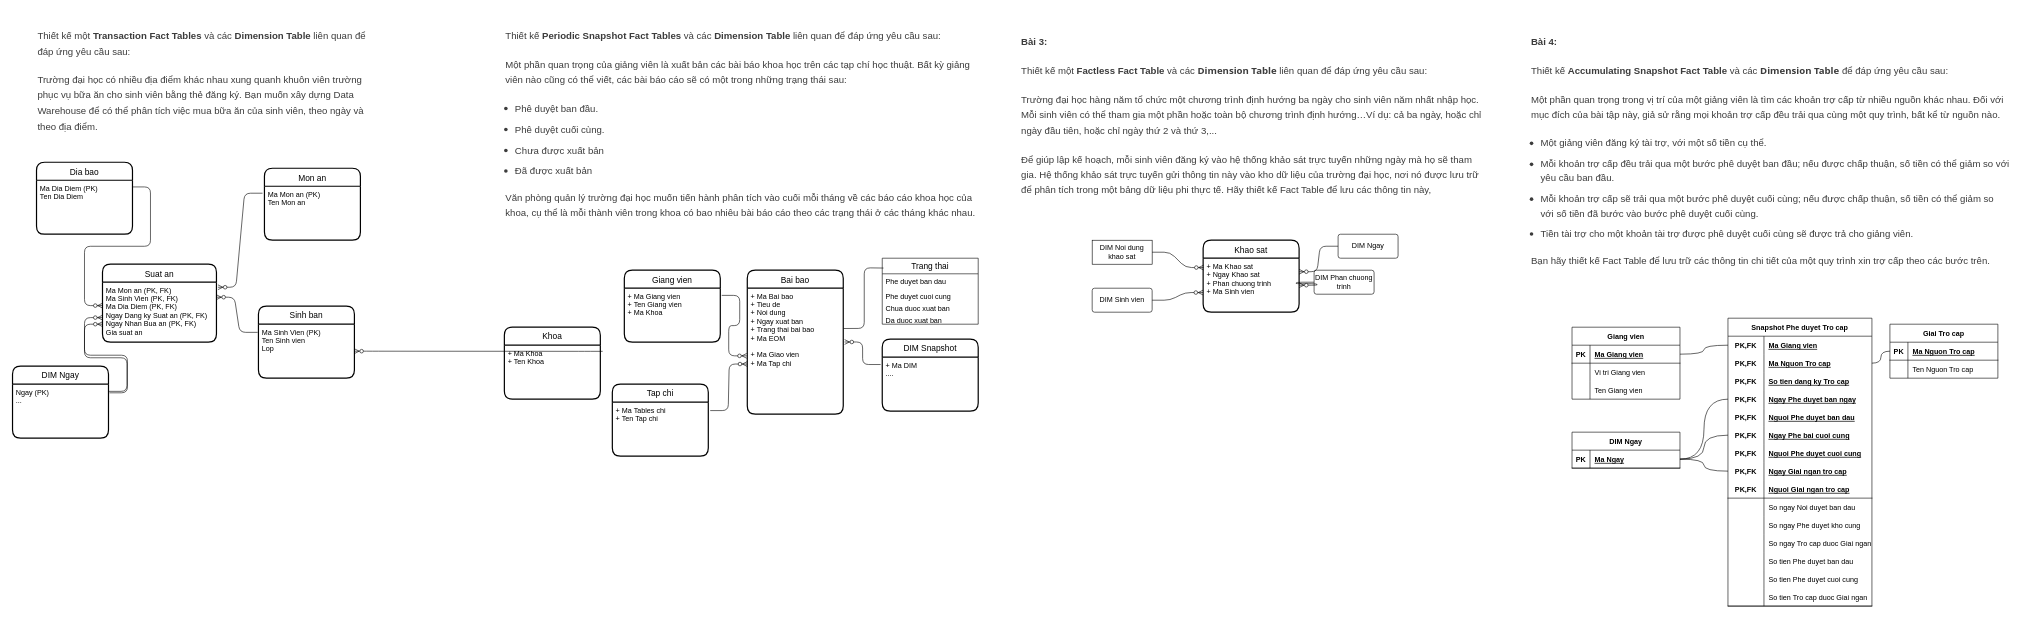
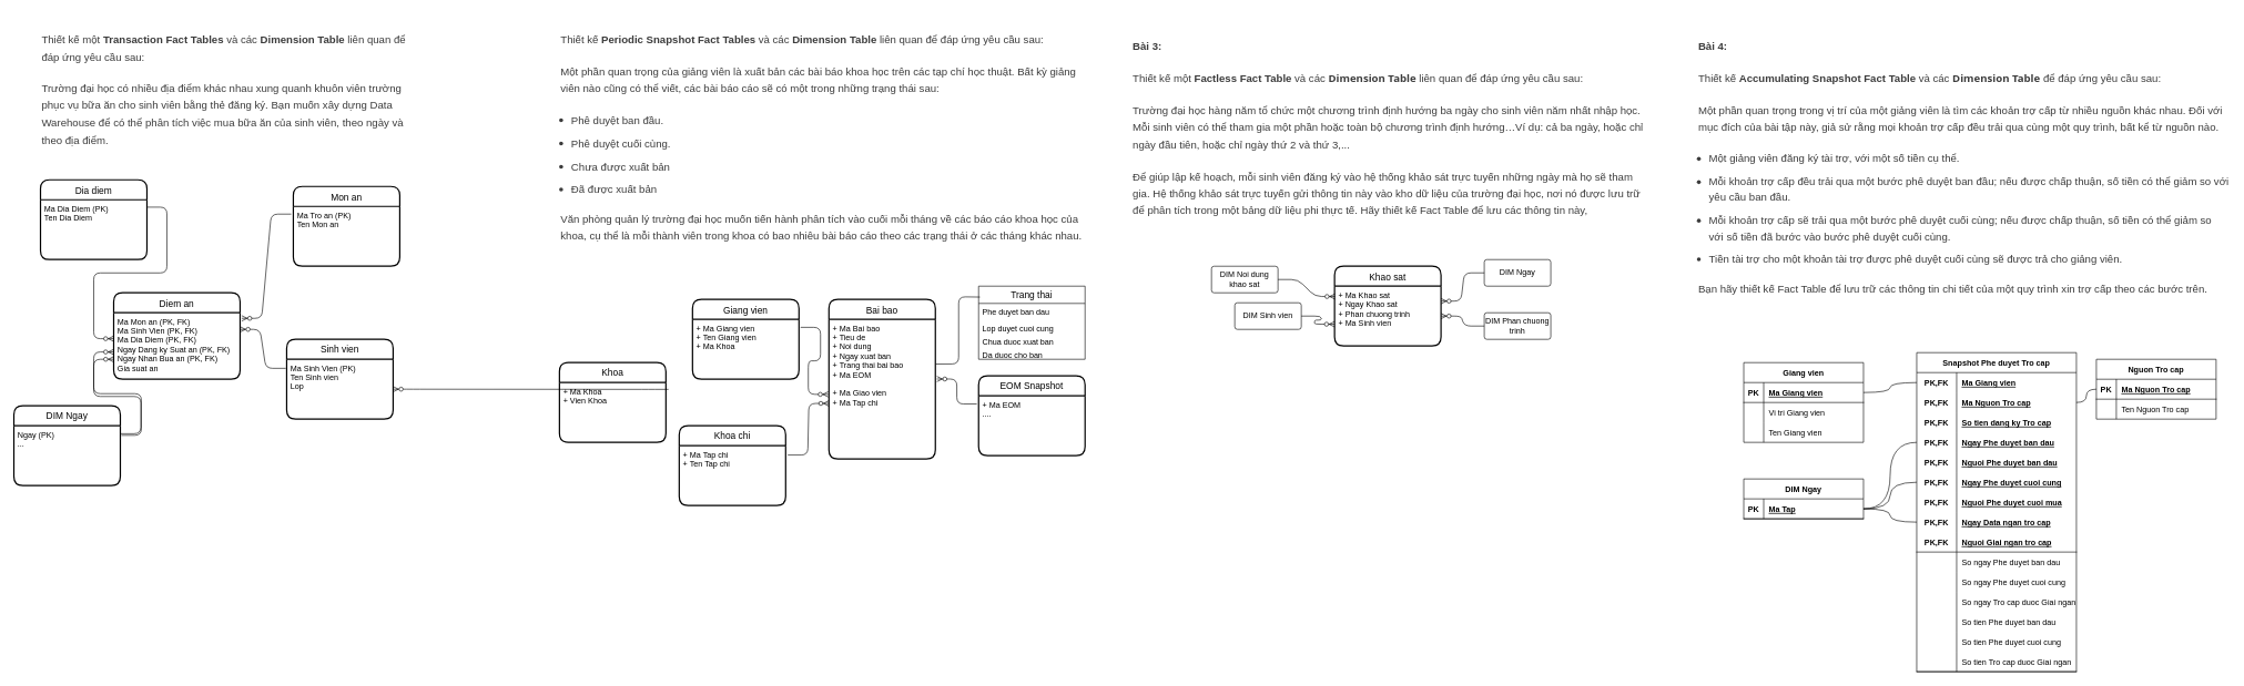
- <mxCell id="2" value="Dia bao" style="swimlane;childLayout=stackLayout;horizontal=1;startSize=30;horizontalStack=0;rounded=1;fontSize=14;fontStyle=0;strokeWidth=2;resizeParent=0;resizeLast=1;shadow=0;dashed=0;align=center;" parent="1" vertex="1"><mxGeometry x="60" y="270" width="160" height="120" as="geometry" /></mxCell>
+ <mxCell id="2" value="Dia diem" style="swimlane;childLayout=stackLayout;horizontal=1;startSize=30;horizontalStack=0;rounded=1;fontSize=14;fontStyle=0;strokeWidth=2;resizeParent=0;resizeLast=1;shadow=0;dashed=0;align=center;" parent="1" vertex="1"><mxGeometry x="60" y="270" width="160" height="120" as="geometry" /></mxCell>
- <mxCell id="9" value="Ma Mon an (PK)&#10;Ten Mon an" style="align=left;strokeColor=none;fillColor=none;spacingLeft=4;fontSize=12;verticalAlign=top;resizable=0;rotatable=0;part=1;" parent="8" vertex="1"><mxGeometry y="30" width="160" height="90" as="geometry" /></mxCell>
+ <mxCell id="9" value="Ma Tro an (PK)&#10;Ten Mon an" style="align=left;strokeColor=none;fillColor=none;spacingLeft=4;fontSize=12;verticalAlign=top;resizable=0;rotatable=0;part=1;" parent="8" vertex="1"><mxGeometry y="30" width="160" height="90" as="geometry" /></mxCell>
- <mxCell id="36" value="DIM Noi dung khao sat" style="arcSize=10;whiteSpace=wrap;html=1;align=center;rounded=0;" parent="1" vertex="1"><mxGeometry x="1820" y="400" width="100" height="40" as="geometry" /></mxCell>
+ <mxCell id="36" value="DIM Noi dung khao sat" style="rounded=1;arcSize=10;whiteSpace=wrap;html=1;align=center;" parent="1" vertex="1"><mxGeometry x="1820" y="400" width="100" height="40" as="geometry" /></mxCell>
- <mxCell id="6" value="Suat an" style="swimlane;childLayout=stackLayout;horizontal=1;startSize=30;horizontalStack=0;rounded=1;fontSize=14;fontStyle=0;strokeWidth=2;resizeParent=0;resizeLast=1;shadow=0;dashed=0;align=center;" parent="1" vertex="1"><mxGeometry x="170" y="440" width="190" height="130" as="geometry" /></mxCell>
+ <mxCell id="6" value="Diem an" style="swimlane;childLayout=stackLayout;horizontal=1;startSize=30;horizontalStack=0;rounded=1;fontSize=14;fontStyle=0;strokeWidth=2;resizeParent=0;resizeLast=1;shadow=0;dashed=0;align=center;" parent="1" vertex="1"><mxGeometry x="170" y="440" width="190" height="130" as="geometry" /></mxCell>
- <mxCell id="38" value="DIM Phan chuong trinh" style="rounded=1;arcSize=10;whiteSpace=wrap;html=1;align=center;" parent="1" vertex="1"><mxGeometry x="2190" y="450" width="100" height="40" as="geometry" /></mxCell>
+ <mxCell id="38" value="DIM Phan chuong trinh" style="rounded=1;arcSize=10;whiteSpace=wrap;html=1;align=center;" parent="1" vertex="1"><mxGeometry x="2230" y="470" width="100" height="40" as="geometry" /></mxCell>
- <mxCell id="24" value="Phe duyet cuoi cung" style="text;strokeColor=none;fillColor=none;spacingLeft=4;spacingRight=4;overflow=hidden;rotatable=0;points=[[0,0.5],[1,0.5]];portConstraint=eastwest;fontSize=12;" parent="22" vertex="1"><mxGeometry y="50" width="160" height="20" as="geometry" /></mxCell>
+ <mxCell id="24" value="Lop duyet cuoi cung" style="text;strokeColor=none;fillColor=none;spacingLeft=4;spacingRight=4;overflow=hidden;rotatable=0;points=[[0,0.5],[1,0.5]];portConstraint=eastwest;fontSize=12;" parent="22" vertex="1"><mxGeometry y="50" width="160" height="20" as="geometry" /></mxCell>
- <mxCell id="35" value="DIM Sinh vien" style="rounded=1;arcSize=10;whiteSpace=wrap;html=1;align=center;" parent="1" vertex="1"><mxGeometry x="1820" y="480" width="100" height="40" as="geometry" /></mxCell>
+ <mxCell id="35" value="DIM Sinh vien" style="rounded=1;arcSize=10;whiteSpace=wrap;html=1;align=center;" parent="1" vertex="1"><mxGeometry x="1855" y="455" width="100" height="40" as="geometry" /></mxCell>
- <mxCell id="4" value="Sinh ban" style="swimlane;childLayout=stackLayout;horizontal=1;startSize=30;horizontalStack=0;rounded=1;fontSize=14;fontStyle=0;strokeWidth=2;resizeParent=0;resizeLast=1;shadow=0;dashed=0;align=center;" parent="1" vertex="1"><mxGeometry x="430" y="510" width="160" height="120" as="geometry" /></mxCell>
+ <mxCell id="4" value="Sinh vien" style="swimlane;childLayout=stackLayout;horizontal=1;startSize=30;horizontalStack=0;rounded=1;fontSize=14;fontStyle=0;strokeWidth=2;resizeParent=0;resizeLast=1;shadow=0;dashed=0;align=center;" parent="1" vertex="1"><mxGeometry x="430" y="510" width="160" height="120" as="geometry" /></mxCell>
- <mxCell id="26" value="Da duoc xuat ban" style="text;strokeColor=none;fillColor=none;spacingLeft=4;spacingRight=4;overflow=hidden;rotatable=0;points=[[0,0.5],[1,0.5]];portConstraint=eastwest;fontSize=12;" parent="22" vertex="1"><mxGeometry y="90" width="160" height="20" as="geometry" /></mxCell>
+ <mxCell id="26" value="Da duoc cho ban" style="text;strokeColor=none;fillColor=none;spacingLeft=4;spacingRight=4;overflow=hidden;rotatable=0;points=[[0,0.5],[1,0.5]];portConstraint=eastwest;fontSize=12;" parent="22" vertex="1"><mxGeometry y="90" width="160" height="20" as="geometry" /></mxCell>
- <mxCell id="54" value="Giai Tro cap" style="shape=table;startSize=30;container=1;collapsible=1;childLayout=tableLayout;fixedRows=1;rowLines=0;fontStyle=1;align=center;resizeLast=1;" parent="1" vertex="1"><mxGeometry x="3150" y="540" width="180" height="90" as="geometry" /></mxCell>
+ <mxCell id="54" value="Nguon Tro cap" style="shape=table;startSize=30;container=1;collapsible=1;childLayout=tableLayout;fixedRows=1;rowLines=0;fontStyle=1;align=center;resizeLast=1;" parent="1" vertex="1"><mxGeometry x="3150" y="540" width="180" height="90" as="geometry" /></mxCell>
- <mxCell id="20" value="DIM Snapshot" style="swimlane;childLayout=stackLayout;horizontal=1;startSize=30;horizontalStack=0;rounded=1;fontSize=14;fontStyle=0;strokeWidth=2;resizeParent=0;resizeLast=1;shadow=0;dashed=0;align=center;" parent="1" vertex="1"><mxGeometry x="1470" y="565" width="160" height="120" as="geometry" /></mxCell>
+ <mxCell id="20" value="EOM Snapshot" style="swimlane;childLayout=stackLayout;horizontal=1;startSize=30;horizontalStack=0;rounded=1;fontSize=14;fontStyle=0;strokeWidth=2;resizeParent=0;resizeLast=1;shadow=0;dashed=0;align=center;" parent="1" vertex="1"><mxGeometry x="1470" y="565" width="160" height="120" as="geometry" /></mxCell>
- <mxCell id="15" value="+ Ma Khoa&#10;+ Ten Khoa" style="align=left;strokeColor=none;fillColor=none;spacingLeft=4;fontSize=12;verticalAlign=top;resizable=0;rotatable=0;part=1;" parent="14" vertex="1"><mxGeometry y="30" width="160" height="90" as="geometry" /></mxCell>
+ <mxCell id="15" value="+ Ma Khoa&#10;+ Vien Khoa" style="align=left;strokeColor=none;fillColor=none;spacingLeft=4;fontSize=12;verticalAlign=top;resizable=0;rotatable=0;part=1;" parent="14" vertex="1"><mxGeometry y="30" width="160" height="90" as="geometry" /></mxCell>
- <mxCell id="21" value="+ Ma DIM&#10;...." style="align=left;strokeColor=none;fillColor=none;spacingLeft=4;fontSize=12;verticalAlign=top;resizable=0;rotatable=0;part=1;" parent="20" vertex="1"><mxGeometry y="30" width="160" height="90" as="geometry" /></mxCell>
+ <mxCell id="21" value="+ Ma EOM&#10;...." style="align=left;strokeColor=none;fillColor=none;spacingLeft=4;fontSize=12;verticalAlign=top;resizable=0;rotatable=0;part=1;" parent="20" vertex="1"><mxGeometry y="30" width="160" height="90" as="geometry" /></mxCell>
- <mxCell id="18" value="Tap chi" style="swimlane;childLayout=stackLayout;horizontal=1;startSize=30;horizontalStack=0;rounded=1;fontSize=14;fontStyle=0;strokeWidth=2;resizeParent=0;resizeLast=1;shadow=0;dashed=0;align=center;" parent="1" vertex="1"><mxGeometry x="1020" y="640" width="160" height="120" as="geometry" /></mxCell>
+ <mxCell id="18" value="Khoa chi" style="swimlane;childLayout=stackLayout;horizontal=1;startSize=30;horizontalStack=0;rounded=1;fontSize=14;fontStyle=0;strokeWidth=2;resizeParent=0;resizeLast=1;shadow=0;dashed=0;align=center;" parent="1" vertex="1"><mxGeometry x="1020" y="640" width="160" height="120" as="geometry" /></mxCell>
- <mxCell id="77" value="Ngay Phe duyet ban ngay" style="shape=partialRectangle;connectable=0;fillColor=none;top=0;left=0;bottom=0;right=0;align=left;spacingLeft=6;fontStyle=5;overflow=hidden;" parent="75" vertex="1"><mxGeometry x="60" width="180" height="30" as="geometry"><mxRectangle width="180" height="30" as="alternateBounds" /></mxGeometry></mxCell>
+ <mxCell id="77" value="Ngay Phe duyet ban dau" style="shape=partialRectangle;connectable=0;fillColor=none;top=0;left=0;bottom=0;right=0;align=left;spacingLeft=6;fontStyle=5;overflow=hidden;" parent="75" vertex="1"><mxGeometry x="60" width="180" height="30" as="geometry"><mxRectangle width="180" height="30" as="alternateBounds" /></mxGeometry></mxCell>
- <mxCell id="19" value="+ Ma Tables chi&#10;+ Ten Tap chi" style="align=left;strokeColor=none;fillColor=none;spacingLeft=4;fontSize=12;verticalAlign=top;resizable=0;rotatable=0;part=1;" parent="18" vertex="1"><mxGeometry y="30" width="160" height="90" as="geometry" /></mxCell>
+ <mxCell id="19" value="+ Ma Tap chi&#10;+ Ten Tap chi" style="align=left;strokeColor=none;fillColor=none;spacingLeft=4;fontSize=12;verticalAlign=top;resizable=0;rotatable=0;part=1;" parent="18" vertex="1"><mxGeometry y="30" width="160" height="90" as="geometry" /></mxCell>
- <mxCell id="83" value="Ngay Phe bai cuoi cung" style="shape=partialRectangle;connectable=0;fillColor=none;top=0;left=0;bottom=0;right=0;align=left;spacingLeft=6;fontStyle=5;overflow=hidden;" parent="81" vertex="1"><mxGeometry x="60" width="180" height="30" as="geometry"><mxRectangle width="180" height="30" as="alternateBounds" /></mxGeometry></mxCell>
+ <mxCell id="83" value="Ngay Phe duyet cuoi cung" style="shape=partialRectangle;connectable=0;fillColor=none;top=0;left=0;bottom=0;right=0;align=left;spacingLeft=6;fontStyle=5;overflow=hidden;" parent="81" vertex="1"><mxGeometry x="60" width="180" height="30" as="geometry"><mxRectangle width="180" height="30" as="alternateBounds" /></mxGeometry></mxCell>
- <mxCell id="86" value="Nguoi Phe duyet cuoi cung" style="shape=partialRectangle;connectable=0;fillColor=none;top=0;left=0;bottom=0;right=0;align=left;spacingLeft=6;fontStyle=5;overflow=hidden;" parent="84" vertex="1"><mxGeometry x="60" width="180" height="30" as="geometry"><mxRectangle width="180" height="30" as="alternateBounds" /></mxGeometry></mxCell>
+ <mxCell id="86" value="Nguoi Phe duyet cuoi mua" style="shape=partialRectangle;connectable=0;fillColor=none;top=0;left=0;bottom=0;right=0;align=left;spacingLeft=6;fontStyle=5;overflow=hidden;" parent="84" vertex="1"><mxGeometry x="60" width="180" height="30" as="geometry"><mxRectangle width="180" height="30" as="alternateBounds" /></mxGeometry></mxCell>
- <mxCell id="64" value="Ma Ngay" style="shape=partialRectangle;connectable=0;fillColor=none;top=0;left=0;bottom=0;right=0;align=left;spacingLeft=6;fontStyle=5;overflow=hidden;" parent="62" vertex="1"><mxGeometry x="30" width="150" height="30" as="geometry"><mxRectangle width="150" height="30" as="alternateBounds" /></mxGeometry></mxCell>
+ <mxCell id="64" value="Ma Tap" style="shape=partialRectangle;connectable=0;fillColor=none;top=0;left=0;bottom=0;right=0;align=left;spacingLeft=6;fontStyle=5;overflow=hidden;" parent="62" vertex="1"><mxGeometry x="30" width="150" height="30" as="geometry"><mxRectangle width="150" height="30" as="alternateBounds" /></mxGeometry></mxCell>
- <mxCell id="89" value="Ngay Giai ngan tro cap" style="shape=partialRectangle;connectable=0;fillColor=none;top=0;left=0;bottom=0;right=0;align=left;spacingLeft=6;fontStyle=5;overflow=hidden;" parent="87" vertex="1"><mxGeometry x="60" width="180" height="30" as="geometry"><mxRectangle width="180" height="30" as="alternateBounds" /></mxGeometry></mxCell>
+ <mxCell id="89" value="Ngay Data ngan tro cap" style="shape=partialRectangle;connectable=0;fillColor=none;top=0;left=0;bottom=0;right=0;align=left;spacingLeft=6;fontStyle=5;overflow=hidden;" parent="87" vertex="1"><mxGeometry x="60" width="180" height="30" as="geometry"><mxRectangle width="180" height="30" as="alternateBounds" /></mxGeometry></mxCell>
- <mxCell id="95" value="So ngay Noi duyet ban dau" style="shape=partialRectangle;connectable=0;fillColor=none;top=0;left=0;bottom=0;right=0;align=left;spacingLeft=6;fontStyle=0;overflow=hidden;strokeColor=none;" parent="93" vertex="1"><mxGeometry x="60" width="180" height="30" as="geometry"><mxRectangle width="180" height="30" as="alternateBounds" /></mxGeometry></mxCell>
+ <mxCell id="95" value="So ngay Phe duyet ban dau" style="shape=partialRectangle;connectable=0;fillColor=none;top=0;left=0;bottom=0;right=0;align=left;spacingLeft=6;fontStyle=0;overflow=hidden;strokeColor=none;" parent="93" vertex="1"><mxGeometry x="60" width="180" height="30" as="geometry"><mxRectangle width="180" height="30" as="alternateBounds" /></mxGeometry></mxCell>
- <mxCell id="98" value="So ngay Phe duyet kho cung" style="shape=partialRectangle;connectable=0;fillColor=none;top=0;left=0;bottom=0;right=0;align=left;spacingLeft=6;fontStyle=0;overflow=hidden;strokeColor=none;" parent="96" vertex="1"><mxGeometry x="60" width="180" height="30" as="geometry"><mxRectangle width="180" height="30" as="alternateBounds" /></mxGeometry></mxCell>
+ <mxCell id="98" value="So ngay Phe duyet cuoi cung" style="shape=partialRectangle;connectable=0;fillColor=none;top=0;left=0;bottom=0;right=0;align=left;spacingLeft=6;fontStyle=0;overflow=hidden;strokeColor=none;" parent="96" vertex="1"><mxGeometry x="60" width="180" height="30" as="geometry"><mxRectangle width="180" height="30" as="alternateBounds" /></mxGeometry></mxCell>
